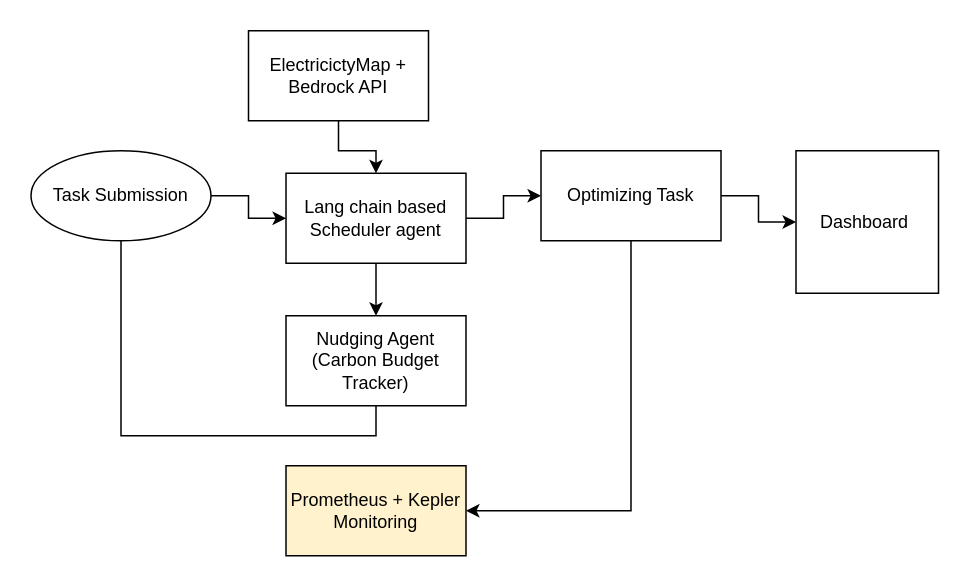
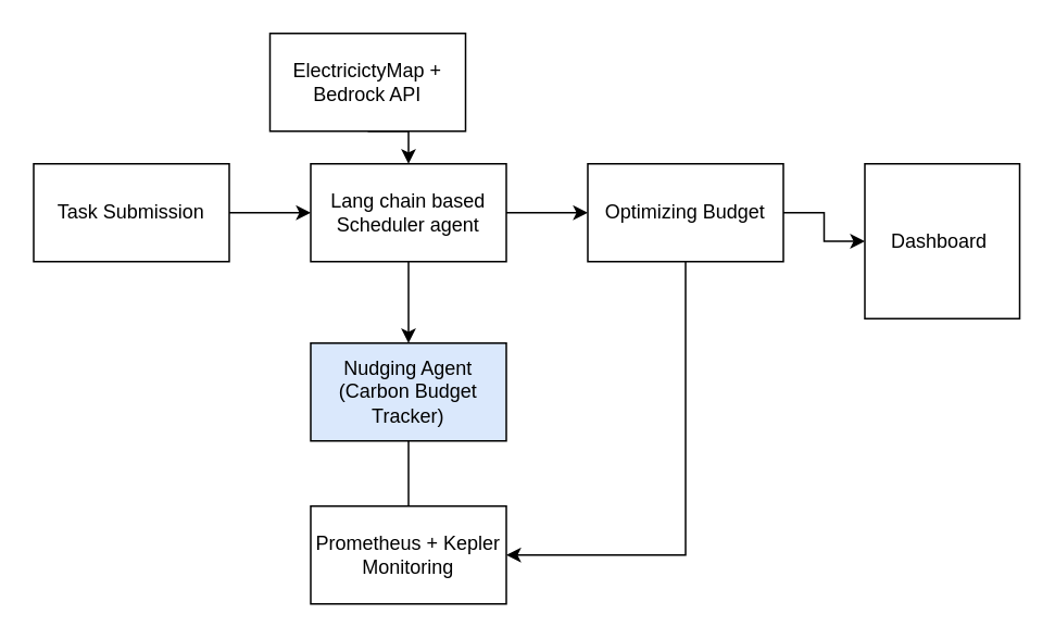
- <mxCell id="3" value="Task Submission" style="ellipse;whiteSpace=wrap;html=1;" vertex="1" parent="1"><mxGeometry x="20" y="100" width="120" height="60" as="geometry" /></mxCell>
+ <mxCell id="3" value="Task Submission" style="rounded=0;whiteSpace=wrap;html=1;" vertex="1" parent="1"><mxGeometry x="20" y="100" width="120" height="60" as="geometry" /></mxCell>
- <mxCell id="14" value="Optimizing Task" style="rounded=0;whiteSpace=wrap;html=1;" vertex="1" parent="1"><mxGeometry x="360" y="100" width="120" height="60" as="geometry" /></mxCell>
+ <mxCell id="14" value="Optimizing Budget" style="rounded=0;whiteSpace=wrap;html=1;" vertex="1" parent="1"><mxGeometry x="360" y="100" width="120" height="60" as="geometry" /></mxCell>
- <mxCell id="10" value="Lang chain based Scheduler agent" style="rounded=0;whiteSpace=wrap;html=1;" vertex="1" parent="1"><mxGeometry x="190" y="115" width="120" height="60" as="geometry" /></mxCell>
+ <mxCell id="10" value="Lang chain based Scheduler agent" style="rounded=0;whiteSpace=wrap;html=1;" vertex="1" parent="1"><mxGeometry x="190" y="100" width="120" height="60" as="geometry" /></mxCell>
- <mxCell id="5" value="Nudging Agent (Carbon Budget Tracker)" style="rounded=0;whiteSpace=wrap;html=1;" vertex="1" parent="1"><mxGeometry x="190" y="210" width="120" height="60" as="geometry" /></mxCell>
+ <mxCell id="5" value="Nudging Agent (Carbon Budget Tracker)" style="rounded=0;whiteSpace=wrap;html=1;fillColor=#dae8fc;" vertex="1" parent="1"><mxGeometry x="190" y="210" width="120" height="60" as="geometry" /></mxCell>
- <mxCell id="4" style="edgeStyle=orthogonalEdgeStyle;rounded=0;orthogonalLoop=1;jettySize=auto;html=1;exitX=0.5;exitY=1;exitDx=0;exitDy=0;endArrow=none;endFill=0;" edge="1" parent="1" source="5" target="3"><mxGeometry relative="1" as="geometry" /></mxCell>
+ <mxCell id="4" style="edgeStyle=orthogonalEdgeStyle;rounded=0;orthogonalLoop=1;jettySize=auto;html=1;exitX=0.5;exitY=1;exitDx=0;exitDy=0;entryX=0.5;entryY=0;entryDx=0;entryDy=0;endArrow=none;endFill=0;" edge="1" parent="1" source="5" target="15"><mxGeometry relative="1" as="geometry" /></mxCell>
- <mxCell id="15" value="Prometheus + Kepler Monitoring" style="rounded=0;whiteSpace=wrap;html=1;fillColor=#fff2cc;" vertex="1" parent="1"><mxGeometry x="190" y="310" width="120" height="60" as="geometry" /></mxCell>
+ <mxCell id="15" value="Prometheus + Kepler Monitoring" style="rounded=0;whiteSpace=wrap;html=1;" vertex="1" parent="1"><mxGeometry x="190" y="310" width="120" height="60" as="geometry" /></mxCell>
